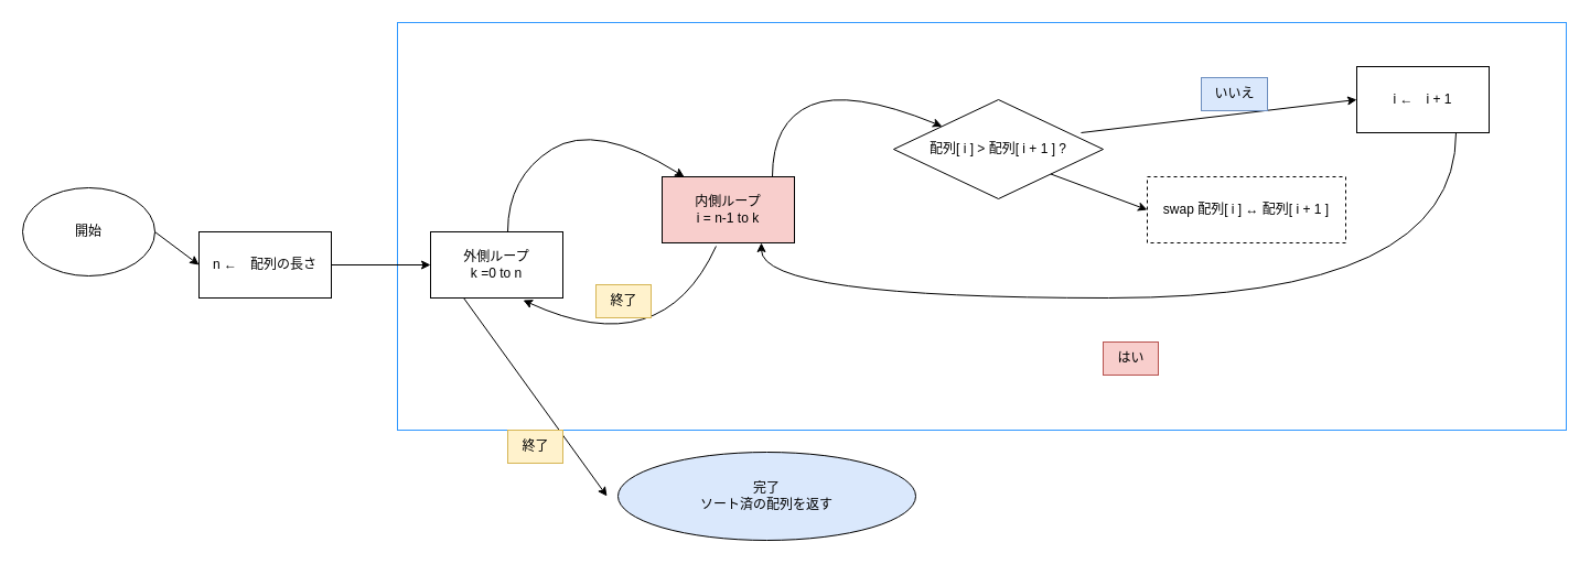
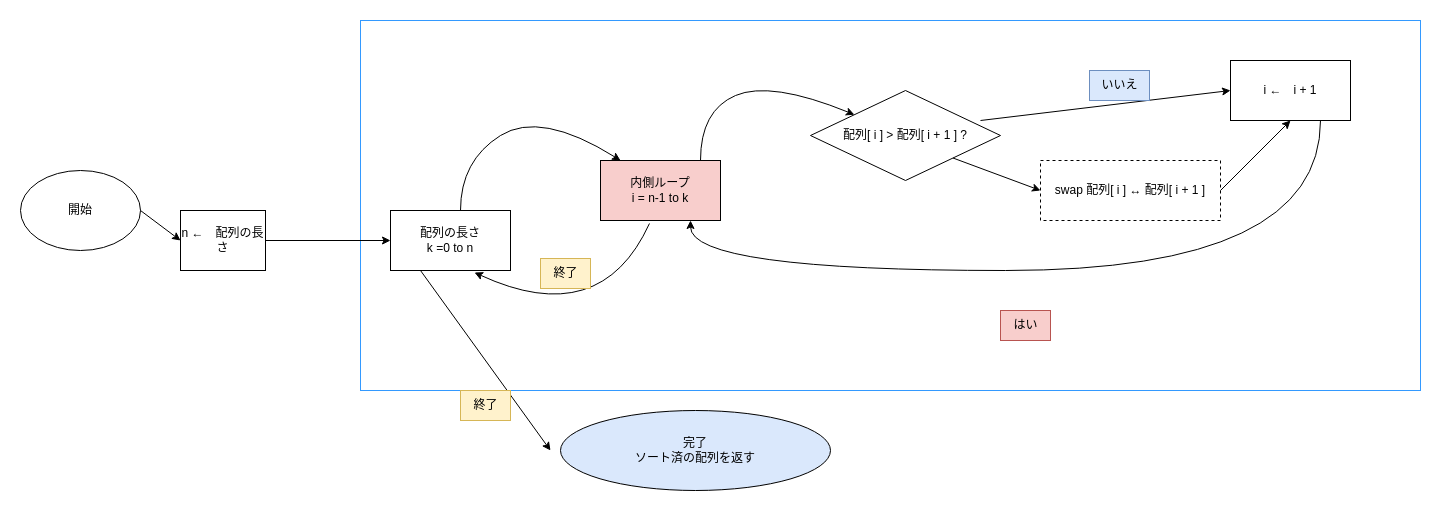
+ <mxCell id="21" value="" style="endArrow=classic;html=1;entryX=0.5;entryY=1;entryDx=0;entryDy=0;exitX=1;exitY=0.5;exitDx=0;exitDy=0;" edge="1" parent="1" source="11" target="12"><mxGeometry width="50" height="50" relative="1" as="geometry"><mxPoint x="1090" y="410" as="sourcePoint" /><mxPoint x="1110" y="380" as="targetPoint" /></mxGeometry></mxCell>
- <mxCell id="4" value="n ←　配列の長さ" style="rounded=0;whiteSpace=wrap;html=1;" vertex="1" parent="1"><mxGeometry x="180" y="210" width="120" height="60" as="geometry" /></mxCell>
+ <mxCell id="4" value="n ←　配列の長さ" style="rounded=0;whiteSpace=wrap;html=1;" vertex="1" parent="1"><mxGeometry x="180" y="210" width="85" height="60" as="geometry" /></mxCell>
- <mxCell id="6" value="外側ループ&lt;div&gt;k =0 to n&lt;/div&gt;" style="rounded=0;whiteSpace=wrap;html=1;" vertex="1" parent="1"><mxGeometry x="390" y="210" width="120" height="60" as="geometry" /></mxCell>
+ <mxCell id="6" value="配列の長さ&lt;div&gt;k =0 to n&lt;/div&gt;" style="rounded=0;whiteSpace=wrap;html=1;" vertex="1" parent="1"><mxGeometry x="390" y="210" width="120" height="60" as="geometry" /></mxCell>
